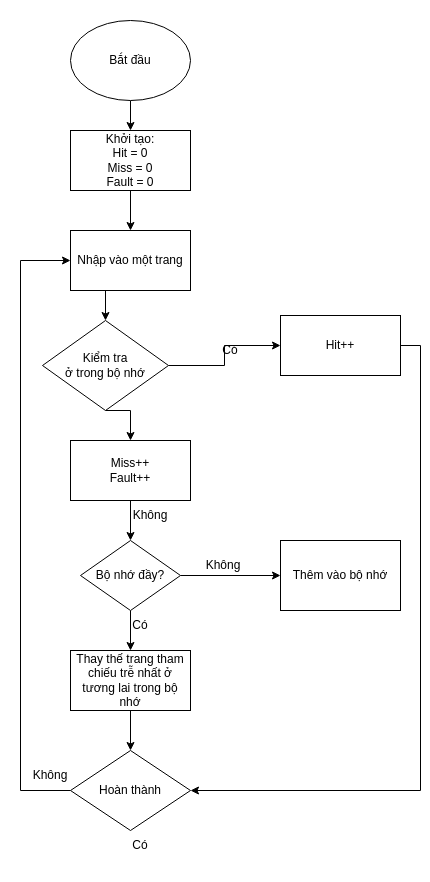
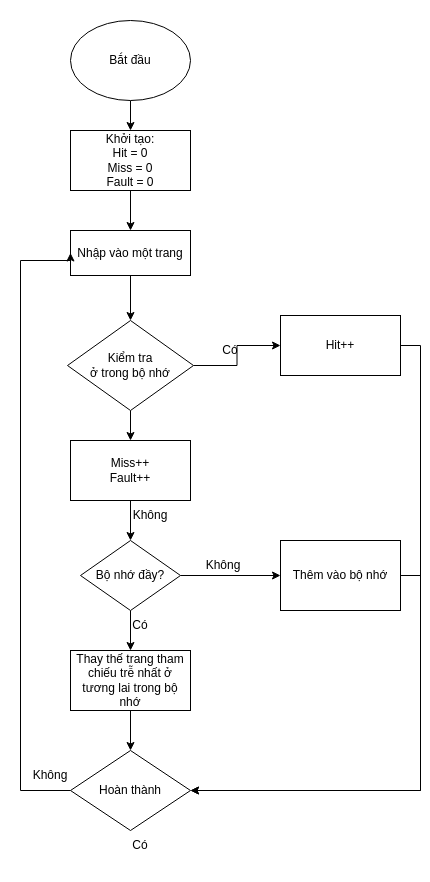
- <mxCell id="7" value="Nhập vào một trang" style="rounded=0;whiteSpace=wrap;html=1;" parent="1" vertex="1"><mxGeometry x="70" y="230" width="120" height="60" as="geometry" /></mxCell>
+ <mxCell id="7" value="Nhập vào một trang" style="rounded=0;whiteSpace=wrap;html=1;" parent="1" vertex="1"><mxGeometry x="70" y="230" width="120" height="45" as="geometry" /></mxCell>
- <mxCell id="10" value="Kiểm tra&lt;br&gt;ở trong bộ nhớ" style="rhombus;whiteSpace=wrap;html=1;" parent="1" vertex="1"><mxGeometry x="42" y="320" width="126" height="90" as="geometry" /></mxCell>
+ <mxCell id="10" value="Kiểm tra&lt;br&gt;ở trong bộ nhớ" style="rhombus;whiteSpace=wrap;html=1;" parent="1" vertex="1"><mxGeometry x="67" y="320" width="126" height="90" as="geometry" /></mxCell>
+ <mxCell id="18" style="edgeStyle=orthogonalEdgeStyle;rounded=0;orthogonalLoop=1;jettySize=auto;html=1;exitX=1;exitY=0.5;exitDx=0;exitDy=0;entryX=1;entryY=0.5;entryDx=0;entryDy=0;" parent="1" source="19" target="23" edge="1"><mxGeometry relative="1" as="geometry" /></mxCell>
